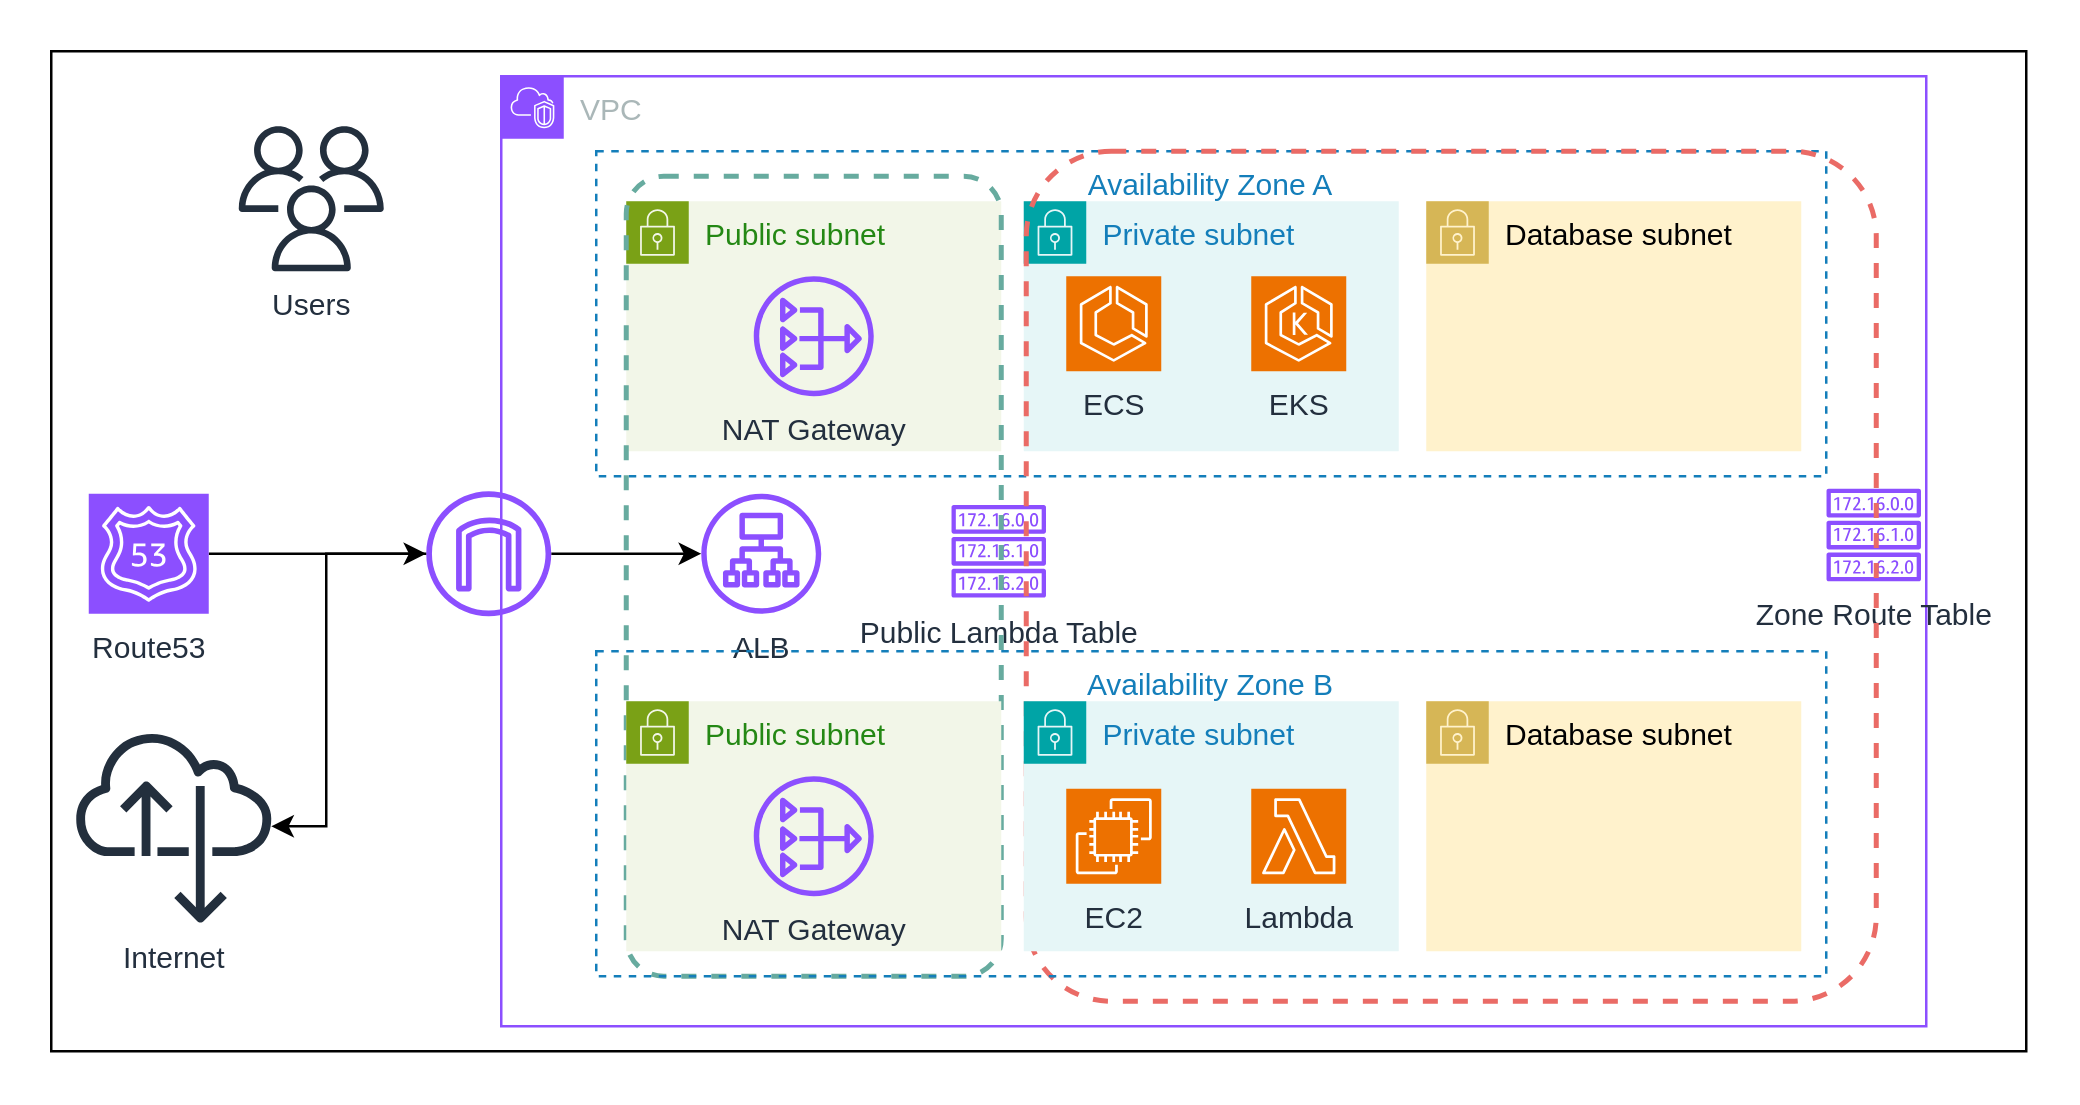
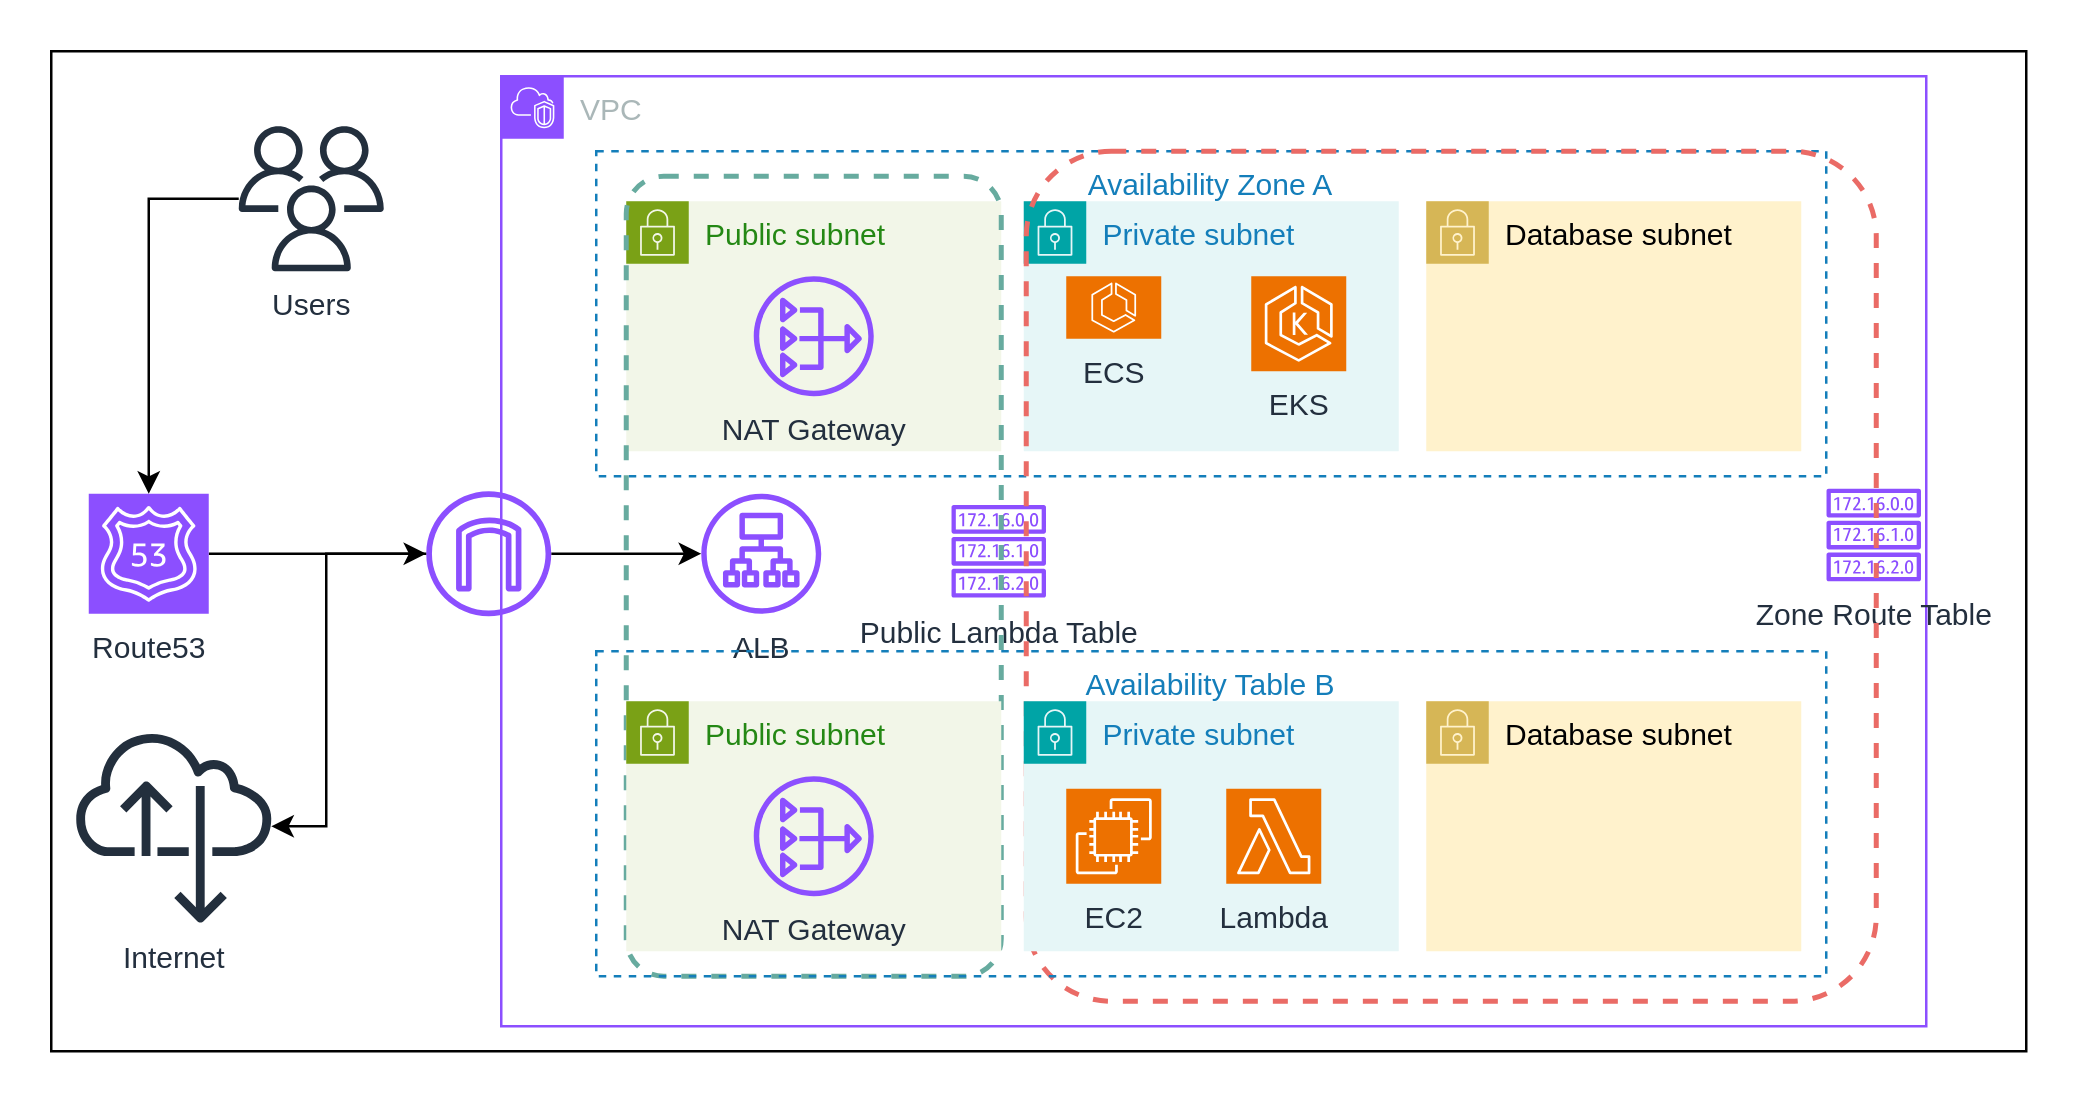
+ <mxCell id="29" style="edgeStyle=orthogonalEdgeStyle;rounded=0;orthogonalLoop=1;jettySize=auto;html=1;entryX=0.5;entryY=0;entryDx=0;entryDy=0;entryPerimeter=0;" parent="1" source="18" target="28" edge="1"><mxGeometry relative="1" as="geometry" /></mxCell>
- <mxCell id="8" value="ECS" style="sketch=0;points=[[0,0,0],[0.25,0,0],[0.5,0,0],[0.75,0,0],[1,0,0],[0,1,0],[0.25,1,0],[0.5,1,0],[0.75,1,0],[1,1,0],[0,0.25,0],[0,0.5,0],[0,0.75,0],[1,0.25,0],[1,0.5,0],[1,0.75,0]];outlineConnect=0;fontColor=#232F3E;fillColor=#ED7100;strokeColor=#ffffff;dashed=0;verticalLabelPosition=bottom;verticalAlign=top;align=center;html=1;fontSize=12;fontStyle=0;aspect=fixed;shape=mxgraph.aws4.resourceIcon;resIcon=mxgraph.aws4.ecs;" parent="7" vertex="1"><mxGeometry x="17" y="30" width="38" height="38" as="geometry" /></mxCell>
+ <mxCell id="8" value="ECS" style="sketch=0;points=[[0,0,0],[0.25,0,0],[0.5,0,0],[0.75,0,0],[1,0,0],[0,1,0],[0.25,1,0],[0.5,1,0],[0.75,1,0],[1,1,0],[0,0.25,0],[0,0.5,0],[0,0.75,0],[1,0.25,0],[1,0.5,0],[1,0.75,0]];outlineConnect=0;fontColor=#232F3E;fillColor=#ED7100;strokeColor=#ffffff;dashed=0;verticalLabelPosition=bottom;verticalAlign=top;align=center;html=1;fontSize=12;fontStyle=0;aspect=fixed;shape=mxgraph.aws4.resourceIcon;resIcon=mxgraph.aws4.ecs;" parent="7" vertex="1"><mxGeometry x="17" y="30" width="38" height="25" as="geometry" /></mxCell>
- <mxCell id="20" value="Availability Zone B" style="fillColor=none;strokeColor=#147EBA;dashed=1;verticalAlign=top;fontStyle=0;fontColor=#147EBA;whiteSpace=wrap;html=1;" parent="1" vertex="1"><mxGeometry x="238" y="260" width="492" height="130" as="geometry" /></mxCell>
+ <mxCell id="20" value="Availability Table B" style="fillColor=none;strokeColor=#147EBA;dashed=1;verticalAlign=top;fontStyle=0;fontColor=#147EBA;whiteSpace=wrap;html=1;" parent="1" vertex="1"><mxGeometry x="238" y="260" width="492" height="130" as="geometry" /></mxCell>
- <mxCell id="25" value="Lambda" style="sketch=0;points=[[0,0,0],[0.25,0,0],[0.5,0,0],[0.75,0,0],[1,0,0],[0,1,0],[0.25,1,0],[0.5,1,0],[0.75,1,0],[1,1,0],[0,0.25,0],[0,0.5,0],[0,0.75,0],[1,0.25,0],[1,0.5,0],[1,0.75,0]];outlineConnect=0;fontColor=#232F3E;fillColor=#ED7100;strokeColor=#ffffff;dashed=0;verticalLabelPosition=bottom;verticalAlign=top;align=center;html=1;fontSize=12;fontStyle=0;aspect=fixed;shape=mxgraph.aws4.resourceIcon;resIcon=mxgraph.aws4.lambda;" parent="23" vertex="1"><mxGeometry x="91" y="35" width="38" height="38" as="geometry" /></mxCell>
+ <mxCell id="25" value="Lambda" style="sketch=0;points=[[0,0,0],[0.25,0,0],[0.5,0,0],[0.75,0,0],[1,0,0],[0,1,0],[0.25,1,0],[0.5,1,0],[0.75,1,0],[1,1,0],[0,0.25,0],[0,0.5,0],[0,0.75,0],[1,0.25,0],[1,0.5,0],[1,0.75,0]];outlineConnect=0;fontColor=#232F3E;fillColor=#ED7100;strokeColor=#ffffff;dashed=0;verticalLabelPosition=bottom;verticalAlign=top;align=center;html=1;fontSize=12;fontStyle=0;aspect=fixed;shape=mxgraph.aws4.resourceIcon;resIcon=mxgraph.aws4.lambda;" parent="23" vertex="1"><mxGeometry x="81" y="35" width="38" height="38" as="geometry" /></mxCell>
